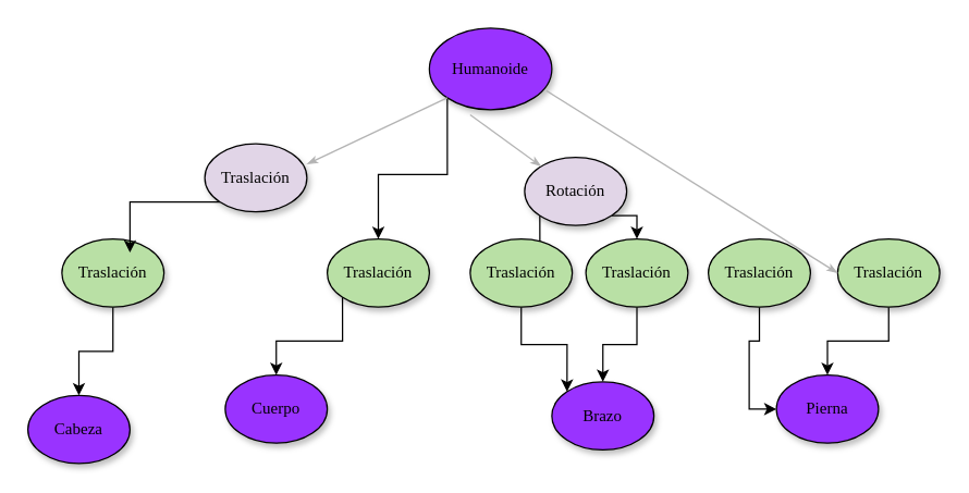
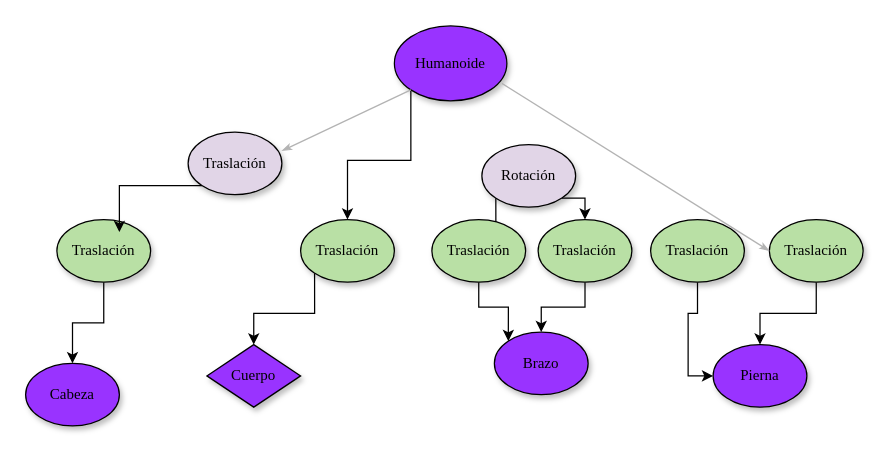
- <mxCell id="27" style="edgeStyle=none;rounded=1;html=1;labelBackgroundColor=none;startArrow=none;startFill=0;startSize=5;endArrow=classicThin;endFill=1;endSize=5;jettySize=auto;orthogonalLoop=1;strokeColor=#B3B3B3;strokeWidth=1;fontFamily=Verdana;fontSize=12;exitX=0.333;exitY=1.063;exitDx=0;exitDy=0;exitPerimeter=0;" edge="1" parent="1" source="3" target="10"><mxGeometry relative="1" as="geometry"><mxPoint x="225" y="65" as="sourcePoint" /><mxPoint x="121.82" y="98.787" as="targetPoint" /></mxGeometry></mxCell>
- <mxCell id="12" value="Cuerpo" style="ellipse;whiteSpace=wrap;html=1;rounded=0;shadow=1;comic=0;labelBackgroundColor=none;strokeWidth=1;fontFamily=Verdana;fontSize=12;align=center;fillColor=#9933FF;" parent="1" vertex="1"><mxGeometry x="165" y="275" width="75" height="50" as="geometry" /></mxCell>
+ <mxCell id="12" value="Cuerpo" style="rhombus;whiteSpace=wrap;html=1;shadow=1;comic=0;labelBackgroundColor=none;strokeWidth=1;fontFamily=Verdana;fontSize=12;align=center;fillColor=#9933FF;" parent="1" vertex="1"><mxGeometry x="165" y="275" width="75" height="50" as="geometry" /></mxCell>
- <mxCell id="4" value="Brazo" style="ellipse;whiteSpace=wrap;html=1;rounded=0;shadow=1;comic=0;labelBackgroundColor=none;strokeWidth=1;fontFamily=Verdana;fontSize=12;align=center;fillColor=#9933FF;" parent="1" vertex="1"><mxGeometry x="405" y="280" width="75" height="50" as="geometry" /></mxCell>
+ <mxCell id="4" value="Brazo" style="ellipse;whiteSpace=wrap;html=1;rounded=0;shadow=1;comic=0;labelBackgroundColor=none;strokeWidth=1;fontFamily=Verdana;fontSize=12;align=center;fillColor=#9933FF;" parent="1" vertex="1"><mxGeometry x="395" y="265" width="75" height="50" as="geometry" /></mxCell>
